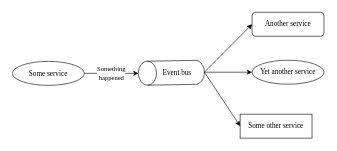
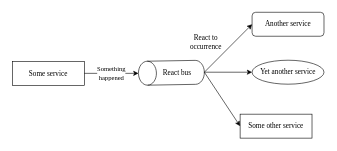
+ <mxCell id="13" value="React to occurrence" style="text;html=1;strokeColor=none;fillColor=none;align=center;verticalAlign=middle;whiteSpace=wrap;rounded=0;fontFamily=Ubuntu;" vertex="1" parent="1"><mxGeometry x="313" y="60" width="60" height="20" as="geometry" /></mxCell>
- <mxCell id="2" value="Some service" style="ellipse;whiteSpace=wrap;html=1;fontFamily=Ubuntu;" parent="1" vertex="1"><mxGeometry x="20" y="101.92" width="120" height="40" as="geometry" /></mxCell>
+ <mxCell id="2" value="Some service" style="rounded=0;whiteSpace=wrap;html=1;fontFamily=Ubuntu;" parent="1" vertex="1"><mxGeometry x="20" y="101.92" width="120" height="40" as="geometry" /></mxCell>
- <mxCell id="8" value="Event bus" style="text;html=1;strokeColor=none;fillColor=none;align=center;verticalAlign=middle;whiteSpace=wrap;rounded=0;fontFamily=Ubuntu;" vertex="1" parent="6"><mxGeometry x="35.341" y="10.957" width="60" height="20" as="geometry" /></mxCell>
+ <mxCell id="8" value="React bus" style="text;html=1;strokeColor=none;fillColor=none;align=center;verticalAlign=middle;whiteSpace=wrap;rounded=0;fontFamily=Ubuntu;" vertex="1" parent="6"><mxGeometry x="35.341" y="10.957" width="60" height="20" as="geometry" /></mxCell>
